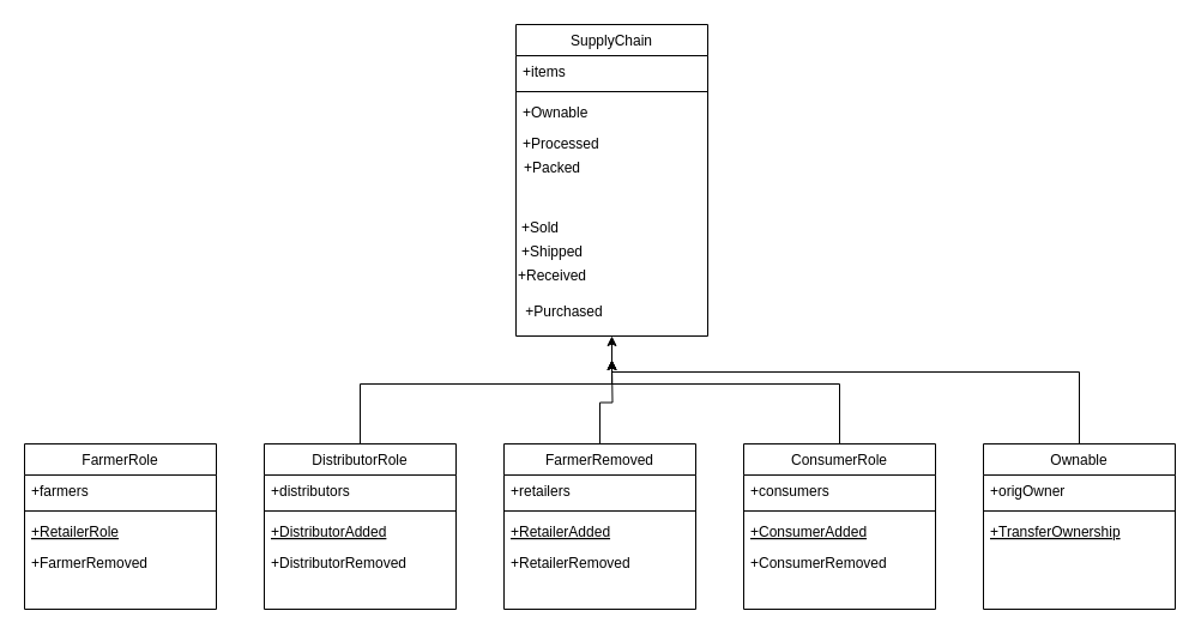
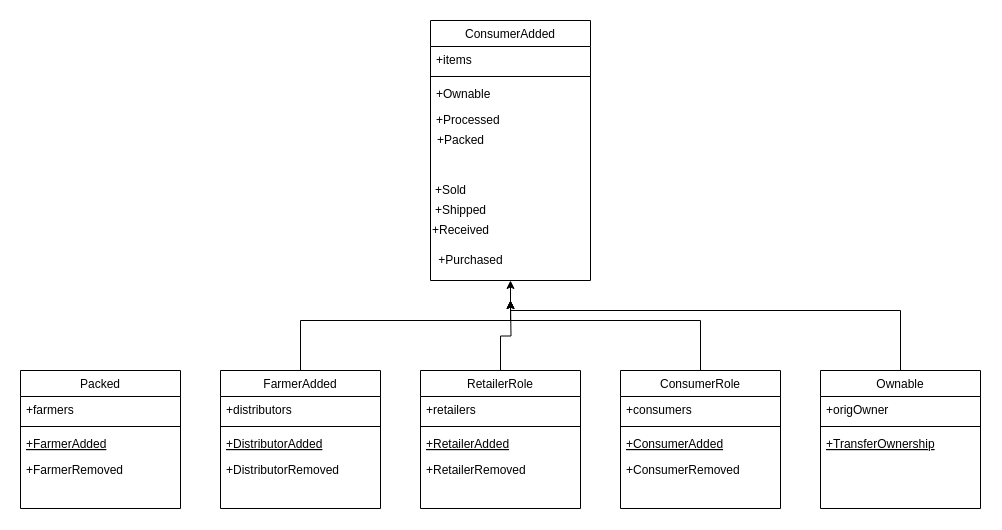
- <mxCell id="7" value="SupplyChain" style="swimlane;fontStyle=0;align=center;verticalAlign=top;childLayout=stackLayout;horizontal=1;startSize=26;horizontalStack=0;resizeParent=1;resizeLast=0;collapsible=1;marginBottom=0;rounded=0;shadow=0;strokeWidth=1;" parent="1" vertex="1"><mxGeometry x="430" y="20" width="160" height="260" as="geometry"><mxRectangle x="550" y="140" width="160" height="26" as="alternateBounds" /></mxGeometry></mxCell>
+ <mxCell id="7" value="ConsumerAdded" style="swimlane;fontStyle=0;align=center;verticalAlign=top;childLayout=stackLayout;horizontal=1;startSize=26;horizontalStack=0;resizeParent=1;resizeLast=0;collapsible=1;marginBottom=0;rounded=0;shadow=0;strokeWidth=1;" parent="1" vertex="1"><mxGeometry x="430" y="20" width="160" height="260" as="geometry"><mxRectangle x="550" y="140" width="160" height="26" as="alternateBounds" /></mxGeometry></mxCell>
- <mxCell id="2" value="FarmerRole" style="swimlane;fontStyle=0;align=center;verticalAlign=top;childLayout=stackLayout;horizontal=1;startSize=26;horizontalStack=0;resizeParent=1;resizeLast=0;collapsible=1;marginBottom=0;rounded=0;shadow=0;strokeWidth=1;" parent="1" vertex="1"><mxGeometry x="20" y="370" width="160" height="138" as="geometry"><mxRectangle x="130" y="380" width="160" height="26" as="alternateBounds" /></mxGeometry></mxCell>
+ <mxCell id="2" value="Packed" style="swimlane;fontStyle=0;align=center;verticalAlign=top;childLayout=stackLayout;horizontal=1;startSize=26;horizontalStack=0;resizeParent=1;resizeLast=0;collapsible=1;marginBottom=0;rounded=0;shadow=0;strokeWidth=1;" parent="1" vertex="1"><mxGeometry x="20" y="370" width="160" height="138" as="geometry"><mxRectangle x="130" y="380" width="160" height="26" as="alternateBounds" /></mxGeometry></mxCell>
- <mxCell id="13" value="DistributorRole" style="swimlane;fontStyle=0;align=center;verticalAlign=top;childLayout=stackLayout;horizontal=1;startSize=26;horizontalStack=0;resizeParent=1;resizeLast=0;collapsible=1;marginBottom=0;rounded=0;shadow=0;strokeWidth=1;" vertex="1" parent="1"><mxGeometry x="220" y="370" width="160" height="138" as="geometry"><mxRectangle x="130" y="380" width="160" height="26" as="alternateBounds" /></mxGeometry></mxCell>
+ <mxCell id="13" value="FarmerAdded" style="swimlane;fontStyle=0;align=center;verticalAlign=top;childLayout=stackLayout;horizontal=1;startSize=26;horizontalStack=0;resizeParent=1;resizeLast=0;collapsible=1;marginBottom=0;rounded=0;shadow=0;strokeWidth=1;" vertex="1" parent="1"><mxGeometry x="220" y="370" width="160" height="138" as="geometry"><mxRectangle x="130" y="380" width="160" height="26" as="alternateBounds" /></mxGeometry></mxCell>
- <mxCell id="19" value="FarmerRemoved" style="swimlane;fontStyle=0;align=center;verticalAlign=top;childLayout=stackLayout;horizontal=1;startSize=26;horizontalStack=0;resizeParent=1;resizeLast=0;collapsible=1;marginBottom=0;rounded=0;shadow=0;strokeWidth=1;" vertex="1" parent="1"><mxGeometry x="420" y="370" width="160" height="138" as="geometry"><mxRectangle x="130" y="380" width="160" height="26" as="alternateBounds" /></mxGeometry></mxCell>
+ <mxCell id="19" value="RetailerRole" style="swimlane;fontStyle=0;align=center;verticalAlign=top;childLayout=stackLayout;horizontal=1;startSize=26;horizontalStack=0;resizeParent=1;resizeLast=0;collapsible=1;marginBottom=0;rounded=0;shadow=0;strokeWidth=1;" vertex="1" parent="1"><mxGeometry x="420" y="370" width="160" height="138" as="geometry"><mxRectangle x="130" y="380" width="160" height="26" as="alternateBounds" /></mxGeometry></mxCell>
- <mxCell id="5" value="+RetailerRole" style="text;align=left;verticalAlign=top;spacingLeft=4;spacingRight=4;overflow=hidden;rotatable=0;points=[[0,0.5],[1,0.5]];portConstraint=eastwest;fontStyle=4" parent="2" vertex="1"><mxGeometry y="60" width="160" height="26" as="geometry" /></mxCell>
+ <mxCell id="5" value="+FarmerAdded" style="text;align=left;verticalAlign=top;spacingLeft=4;spacingRight=4;overflow=hidden;rotatable=0;points=[[0,0.5],[1,0.5]];portConstraint=eastwest;fontStyle=4" parent="2" vertex="1"><mxGeometry y="60" width="160" height="26" as="geometry" /></mxCell>
